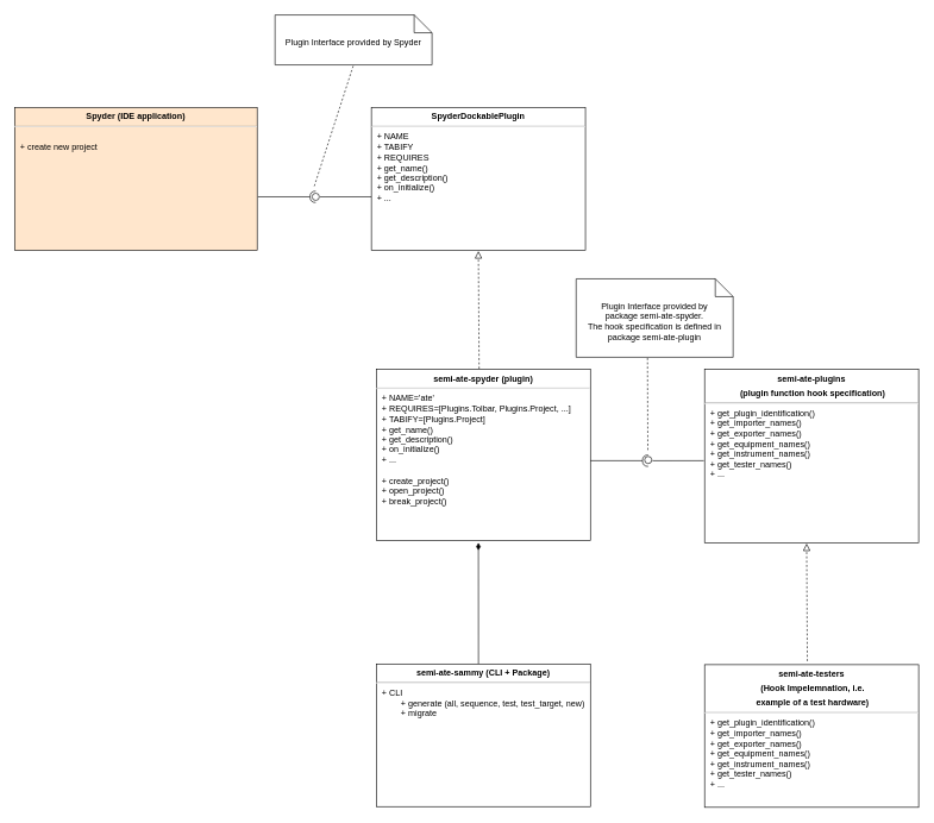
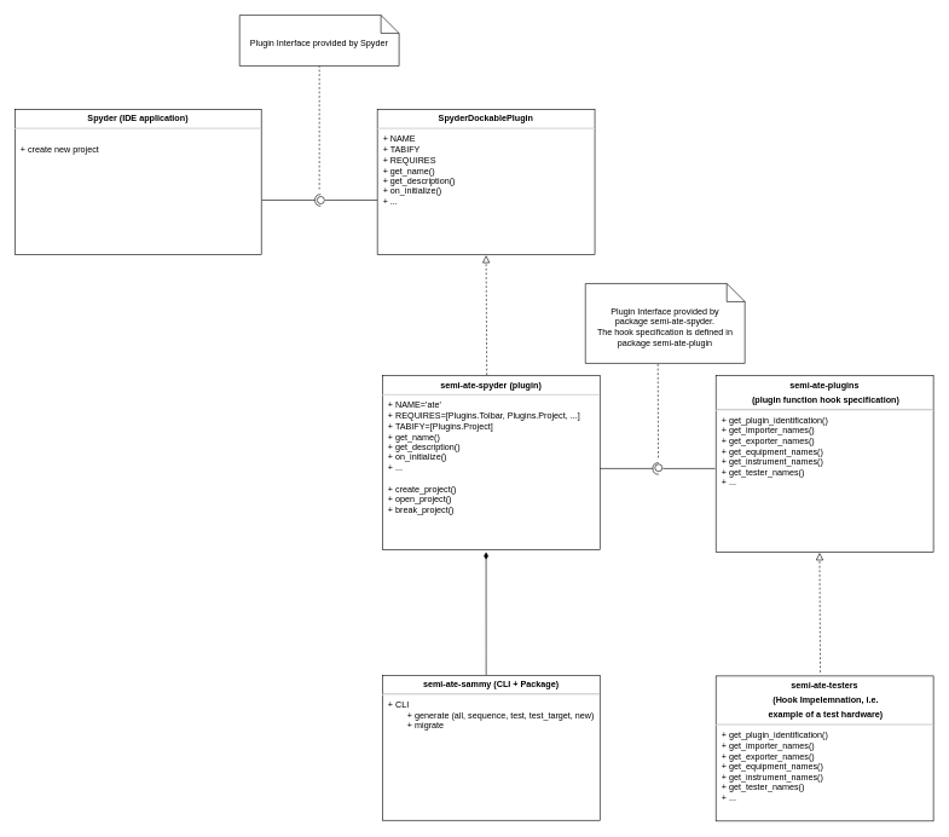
- <mxCell id="7" value="Plugin Interface provided by Spyder" style="shape=note2;boundedLbl=1;whiteSpace=wrap;html=1;size=25;verticalAlign=top;align=center;" parent="1" vertex="1"><mxGeometry x="385" y="20" width="220" height="70" as="geometry" /></mxCell>
+ <mxCell id="7" value="Plugin Interface provided by Spyder" style="shape=note2;boundedLbl=1;whiteSpace=wrap;html=1;size=25;verticalAlign=top;align=center;" parent="1" vertex="1"><mxGeometry x="330" y="20" width="220" height="70" as="geometry" /></mxCell>
- <mxCell id="2" value="&lt;p style=&quot;margin: 0px ; margin-top: 6px ; text-align: center&quot;&gt;&lt;b&gt;Spyder (IDE application)&lt;/b&gt;&lt;/p&gt;&lt;hr&gt;&lt;p style=&quot;margin: 0px ; margin-left: 8px&quot;&gt;&lt;br&gt;&lt;/p&gt;&lt;p style=&quot;margin: 0px ; margin-left: 8px&quot;&gt;+ create new project&lt;/p&gt;&lt;p style=&quot;margin: 0px ; margin-left: 8px&quot;&gt;&lt;br&gt;&lt;/p&gt;" style="align=left;overflow=fill;html=1;dropTarget=0;fillColor=#ffe6cc;" parent="1" vertex="1"><mxGeometry x="20" y="150" width="340" height="200" as="geometry" /></mxCell>
+ <mxCell id="2" value="&lt;p style=&quot;margin: 0px ; margin-top: 6px ; text-align: center&quot;&gt;&lt;b&gt;Spyder (IDE application)&lt;/b&gt;&lt;/p&gt;&lt;hr&gt;&lt;p style=&quot;margin: 0px ; margin-left: 8px&quot;&gt;&lt;br&gt;&lt;/p&gt;&lt;p style=&quot;margin: 0px ; margin-left: 8px&quot;&gt;+ create new project&lt;/p&gt;&lt;p style=&quot;margin: 0px ; margin-left: 8px&quot;&gt;&lt;br&gt;&lt;/p&gt;" style="align=left;overflow=fill;html=1;dropTarget=0;" parent="1" vertex="1"><mxGeometry x="20" y="150" width="340" height="200" as="geometry" /></mxCell>
